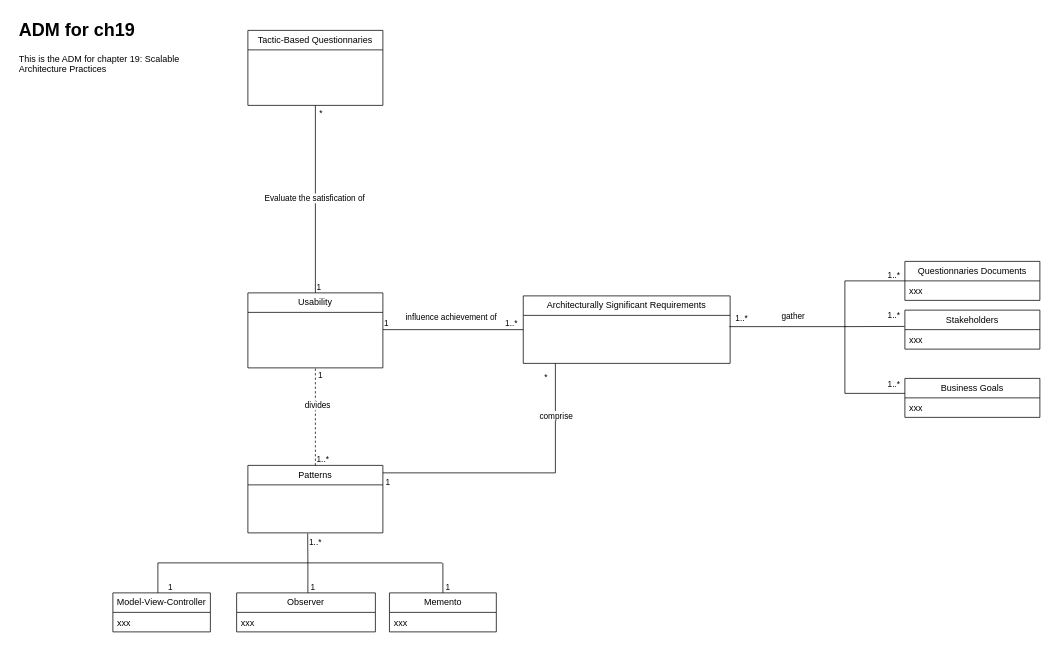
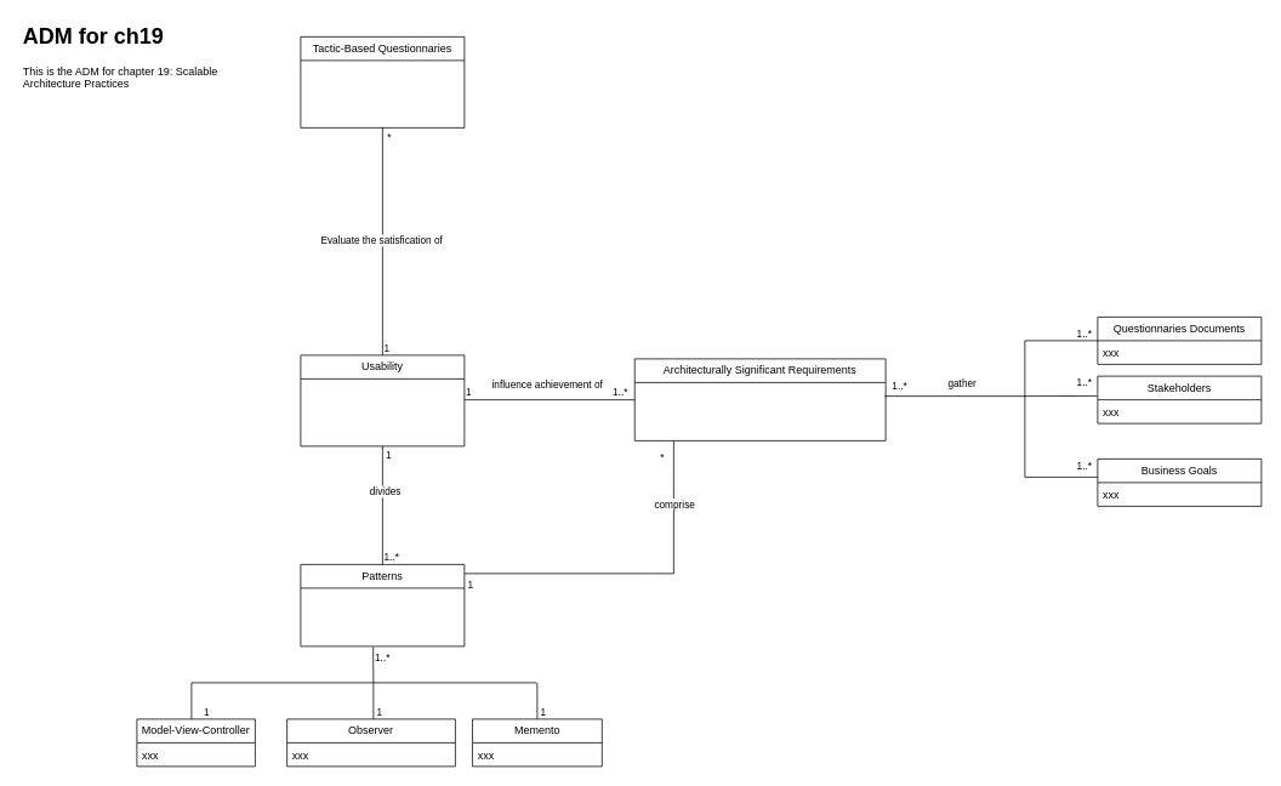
- <mxCell id="6" value="" style="endArrow=none;html=1;edgeStyle=orthogonalEdgeStyle;rounded=0;exitX=0.5;exitY=0;exitDx=0;exitDy=0;dashed=1;" parent="1" source="5" target="3" edge="1"><mxGeometry relative="1" as="geometry"><mxPoint x="440.08" y="640" as="sourcePoint" /><mxPoint x="600.08" y="640" as="targetPoint" /></mxGeometry></mxCell>
+ <mxCell id="6" value="" style="endArrow=none;html=1;edgeStyle=orthogonalEdgeStyle;rounded=0;exitX=0.5;exitY=0;exitDx=0;exitDy=0;" parent="1" source="5" target="3" edge="1"><mxGeometry relative="1" as="geometry"><mxPoint x="440.08" y="640" as="sourcePoint" /><mxPoint x="600.08" y="640" as="targetPoint" /></mxGeometry></mxCell>
